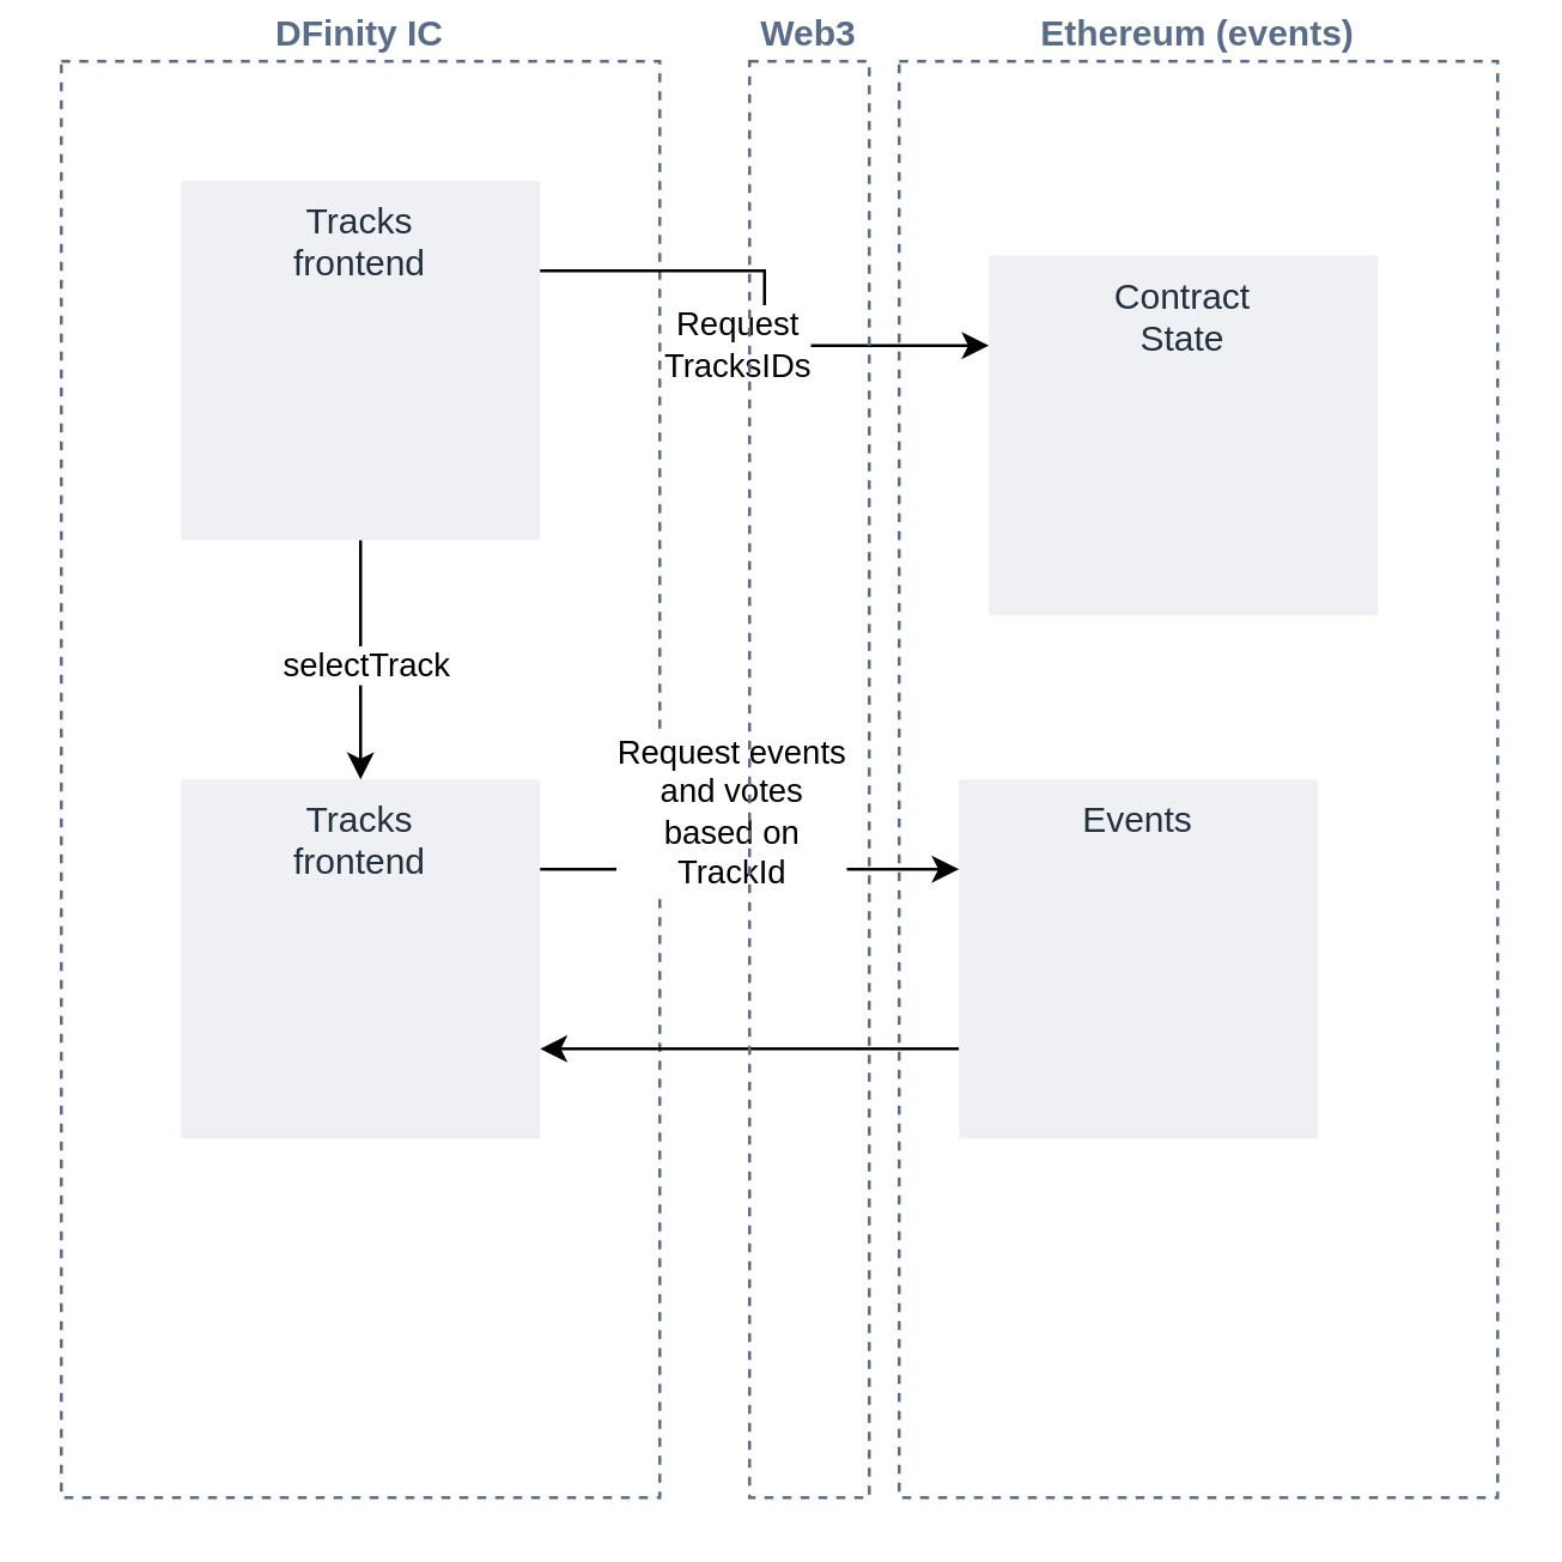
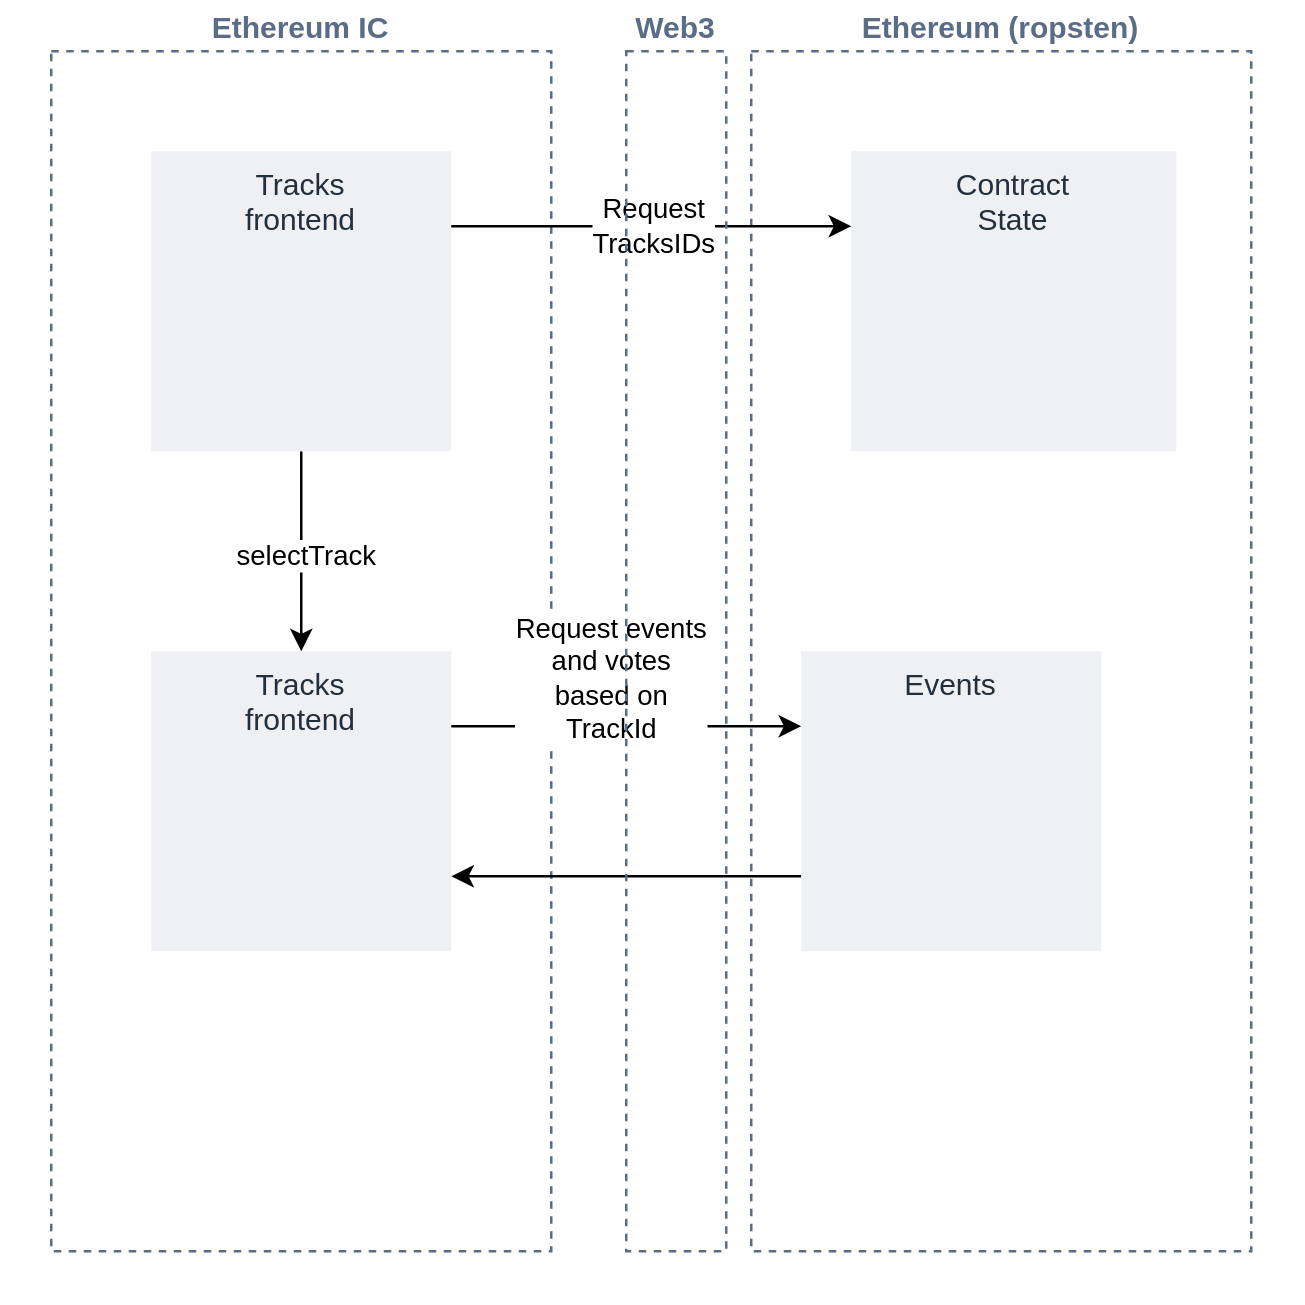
- <mxCell id="2" value="DFinity IC" style="fillColor=none;strokeColor=#5A6C86;dashed=1;verticalAlign=bottom;fontStyle=1;fontColor=#5A6C86;labelPosition=center;verticalLabelPosition=top;align=center;" vertex="1" parent="1"><mxGeometry x="20" y="20" width="200" height="480" as="geometry" /></mxCell>
+ <mxCell id="2" value="Ethereum IC" style="fillColor=none;strokeColor=#5A6C86;dashed=1;verticalAlign=bottom;fontStyle=1;fontColor=#5A6C86;labelPosition=center;verticalLabelPosition=top;align=center;" vertex="1" parent="1"><mxGeometry x="20" y="20" width="200" height="480" as="geometry" /></mxCell>
- <mxCell id="7" value="Ethereum (events)" style="fillColor=none;strokeColor=#5A6C86;dashed=1;verticalAlign=bottom;fontStyle=1;fontColor=#5A6C86;labelPosition=center;verticalLabelPosition=top;align=center;" vertex="1" parent="1"><mxGeometry x="300" y="20" width="200" height="480" as="geometry" /></mxCell>
+ <mxCell id="7" value="Ethereum (ropsten)" style="fillColor=none;strokeColor=#5A6C86;dashed=1;verticalAlign=bottom;fontStyle=1;fontColor=#5A6C86;labelPosition=center;verticalLabelPosition=top;align=center;" vertex="1" parent="1"><mxGeometry x="300" y="20" width="200" height="480" as="geometry" /></mxCell>
- <mxCell id="10" value="Contract&#10;State" style="fillColor=#EFF0F3;strokeColor=none;dashed=0;verticalAlign=top;fontStyle=0;fontColor=#232F3D;" vertex="1" parent="1"><mxGeometry x="330" y="85" width="130" height="120" as="geometry" /></mxCell>
+ <mxCell id="10" value="Contract&#10;State" style="fillColor=#EFF0F3;strokeColor=none;dashed=0;verticalAlign=top;fontStyle=0;fontColor=#232F3D;" vertex="1" parent="1"><mxGeometry x="340" y="60" width="130" height="120" as="geometry" /></mxCell>
